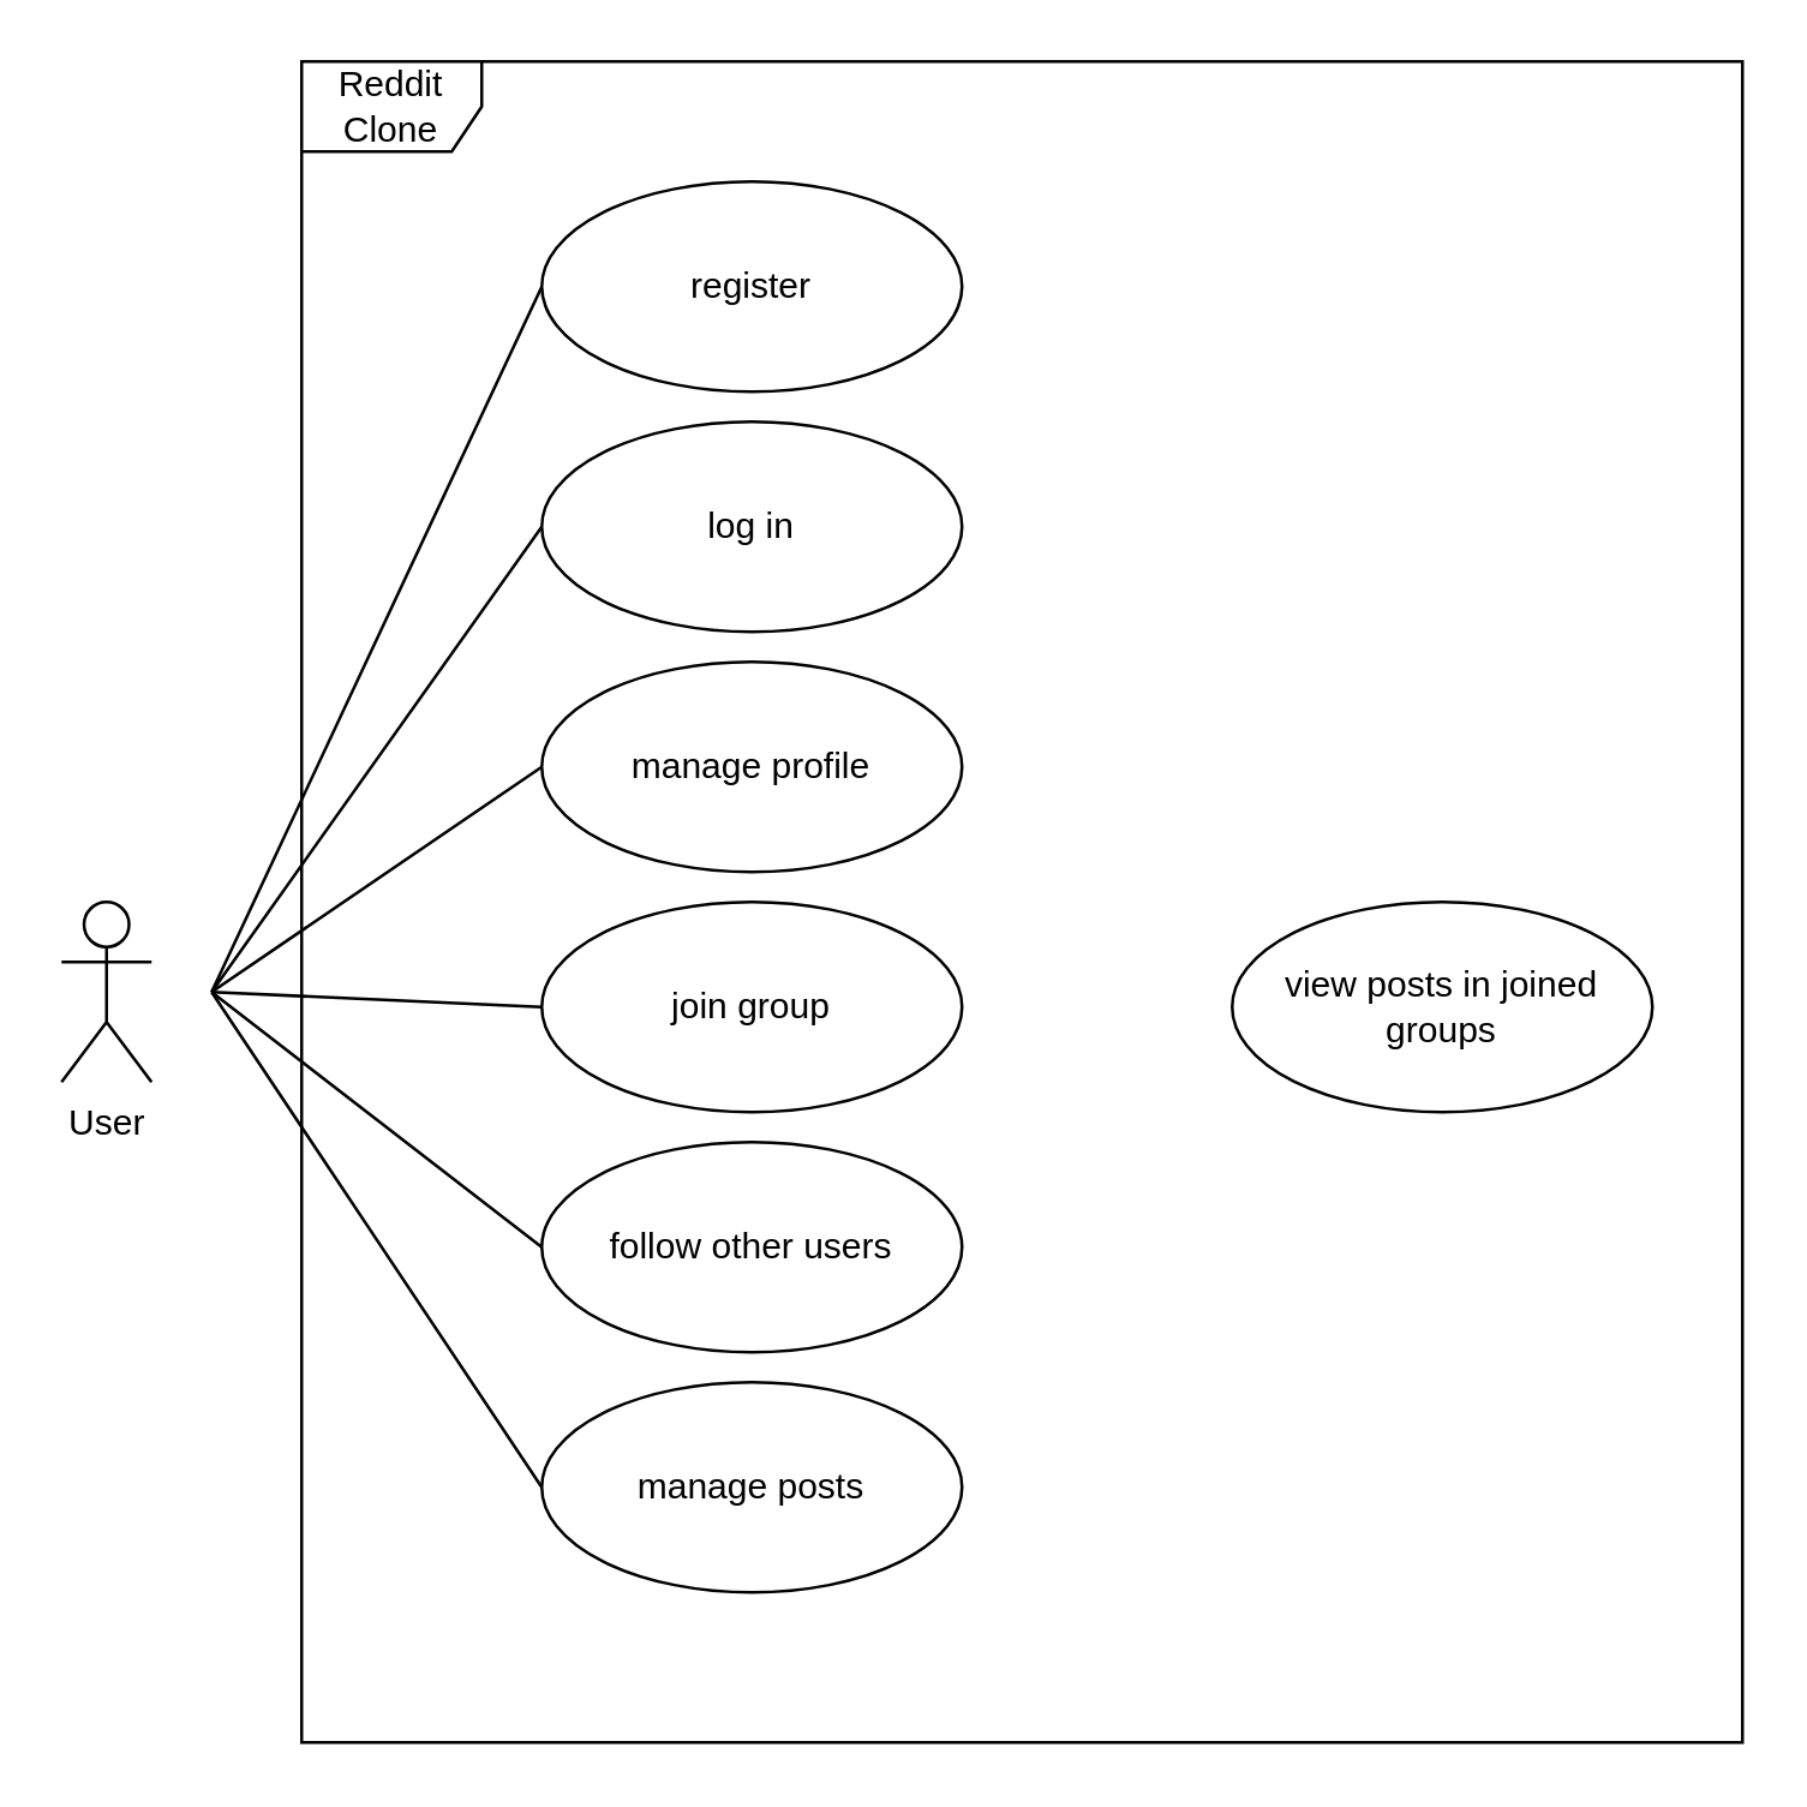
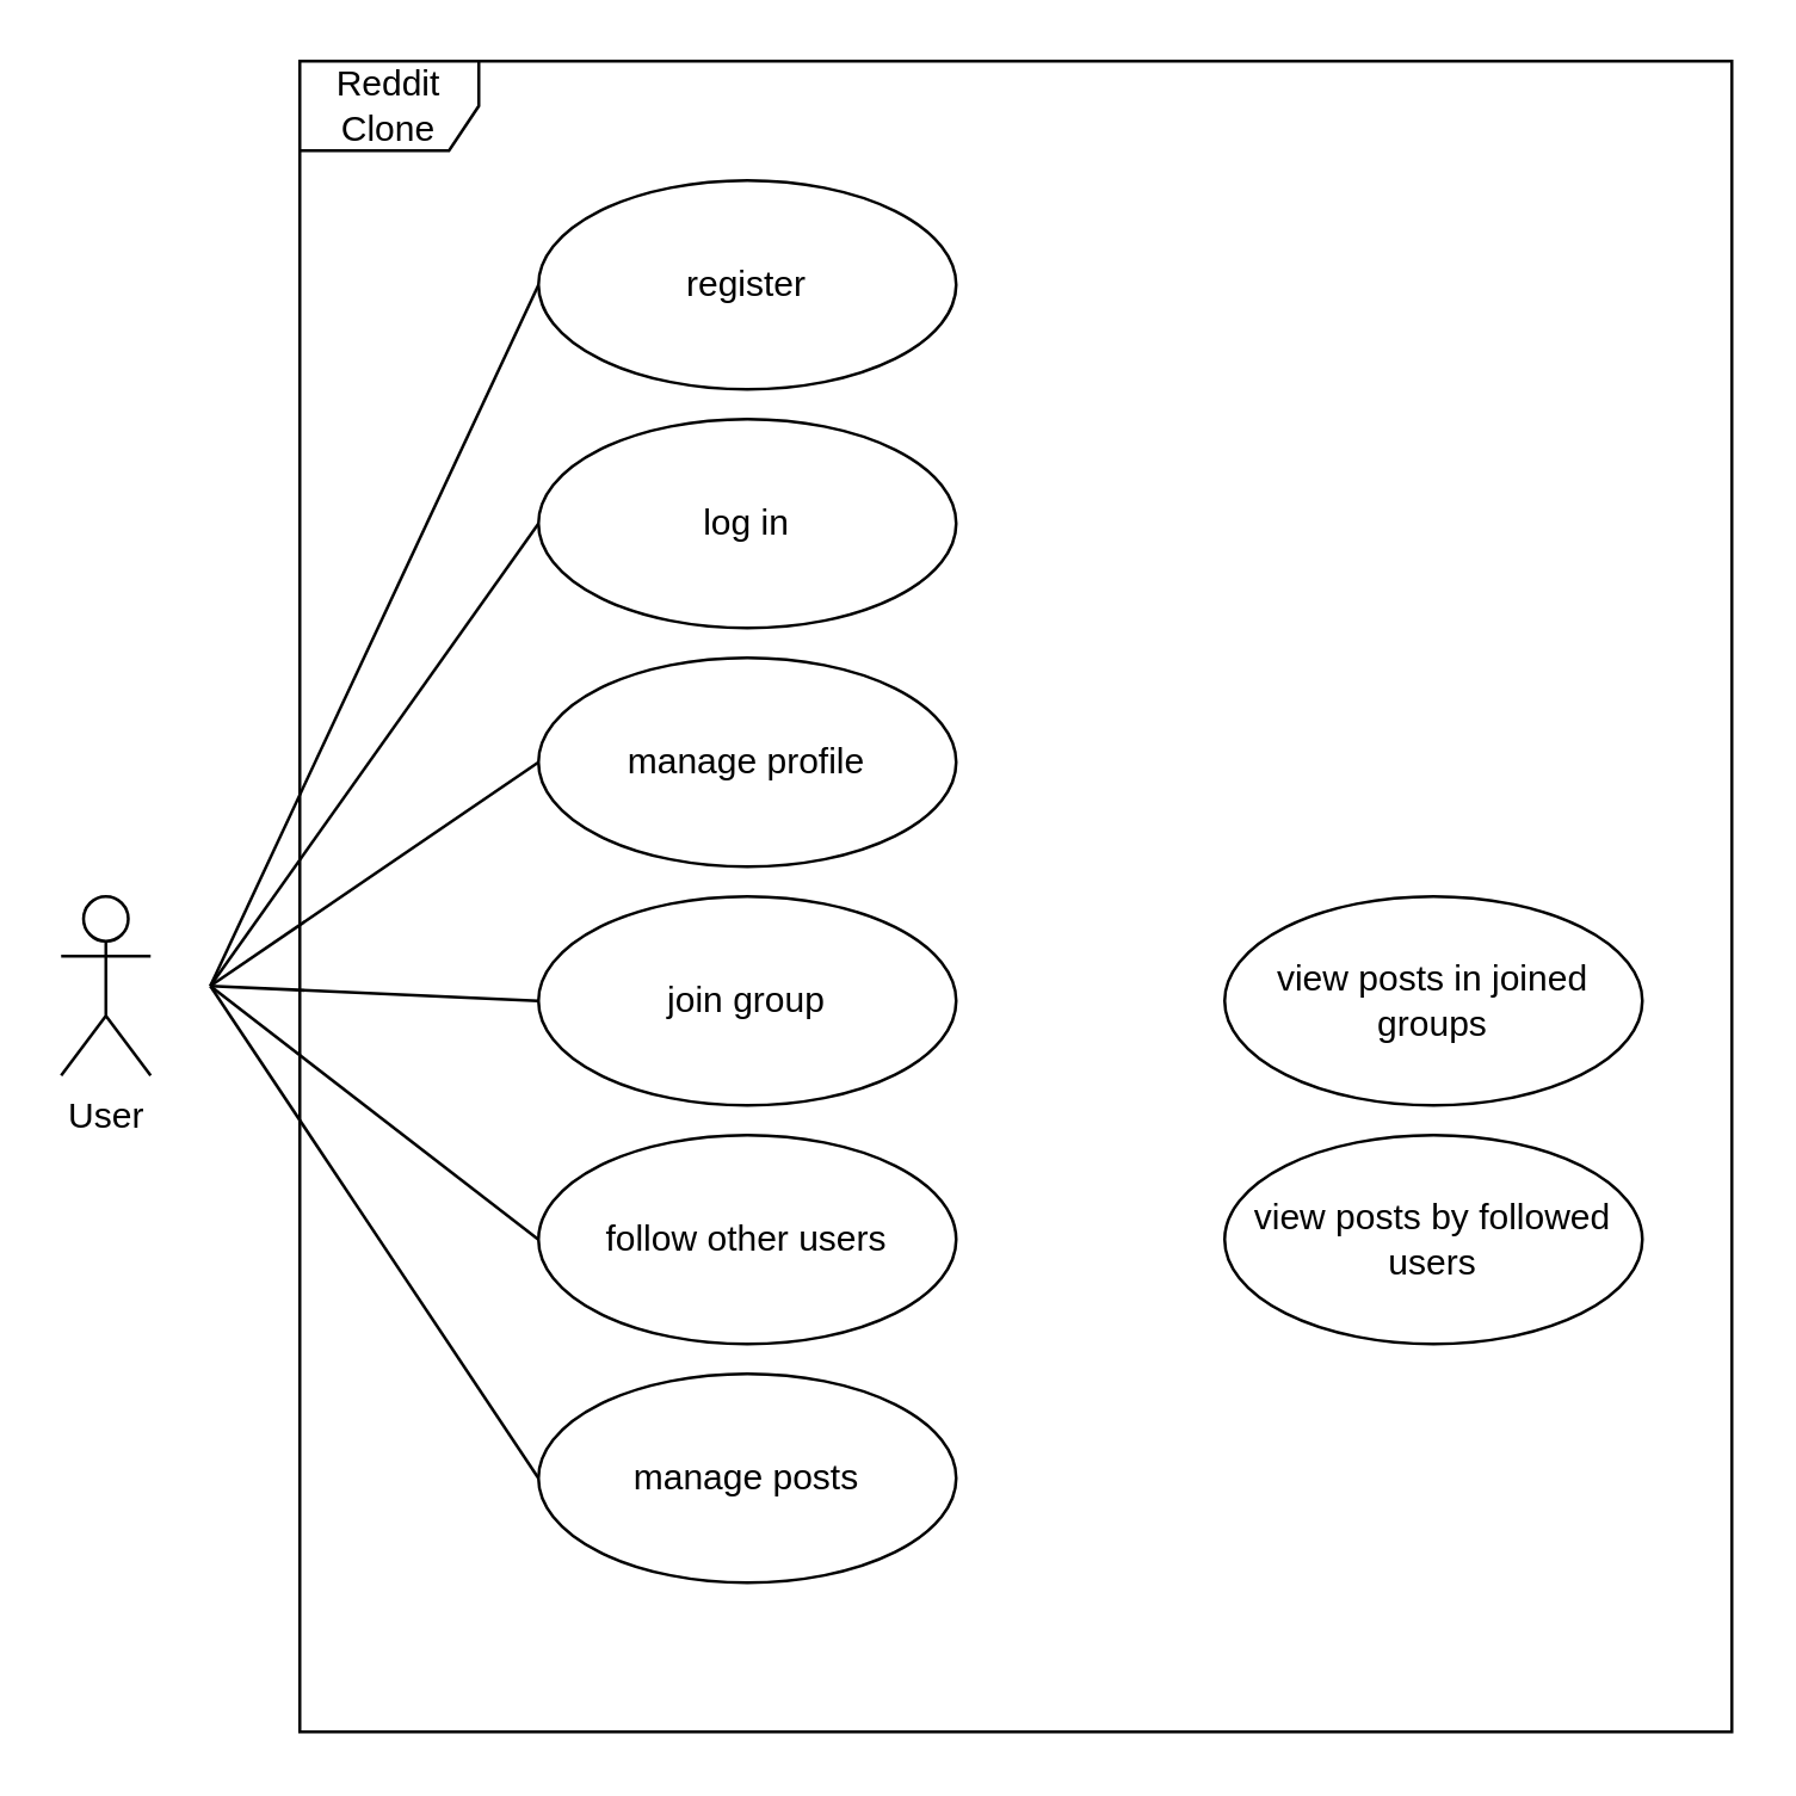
+ <mxCell id="17" value="view posts by followed users" style="ellipse;whiteSpace=wrap;html=1;" vertex="1" parent="1"><mxGeometry x="410" y="380" width="140" height="70" as="geometry" /></mxCell>
